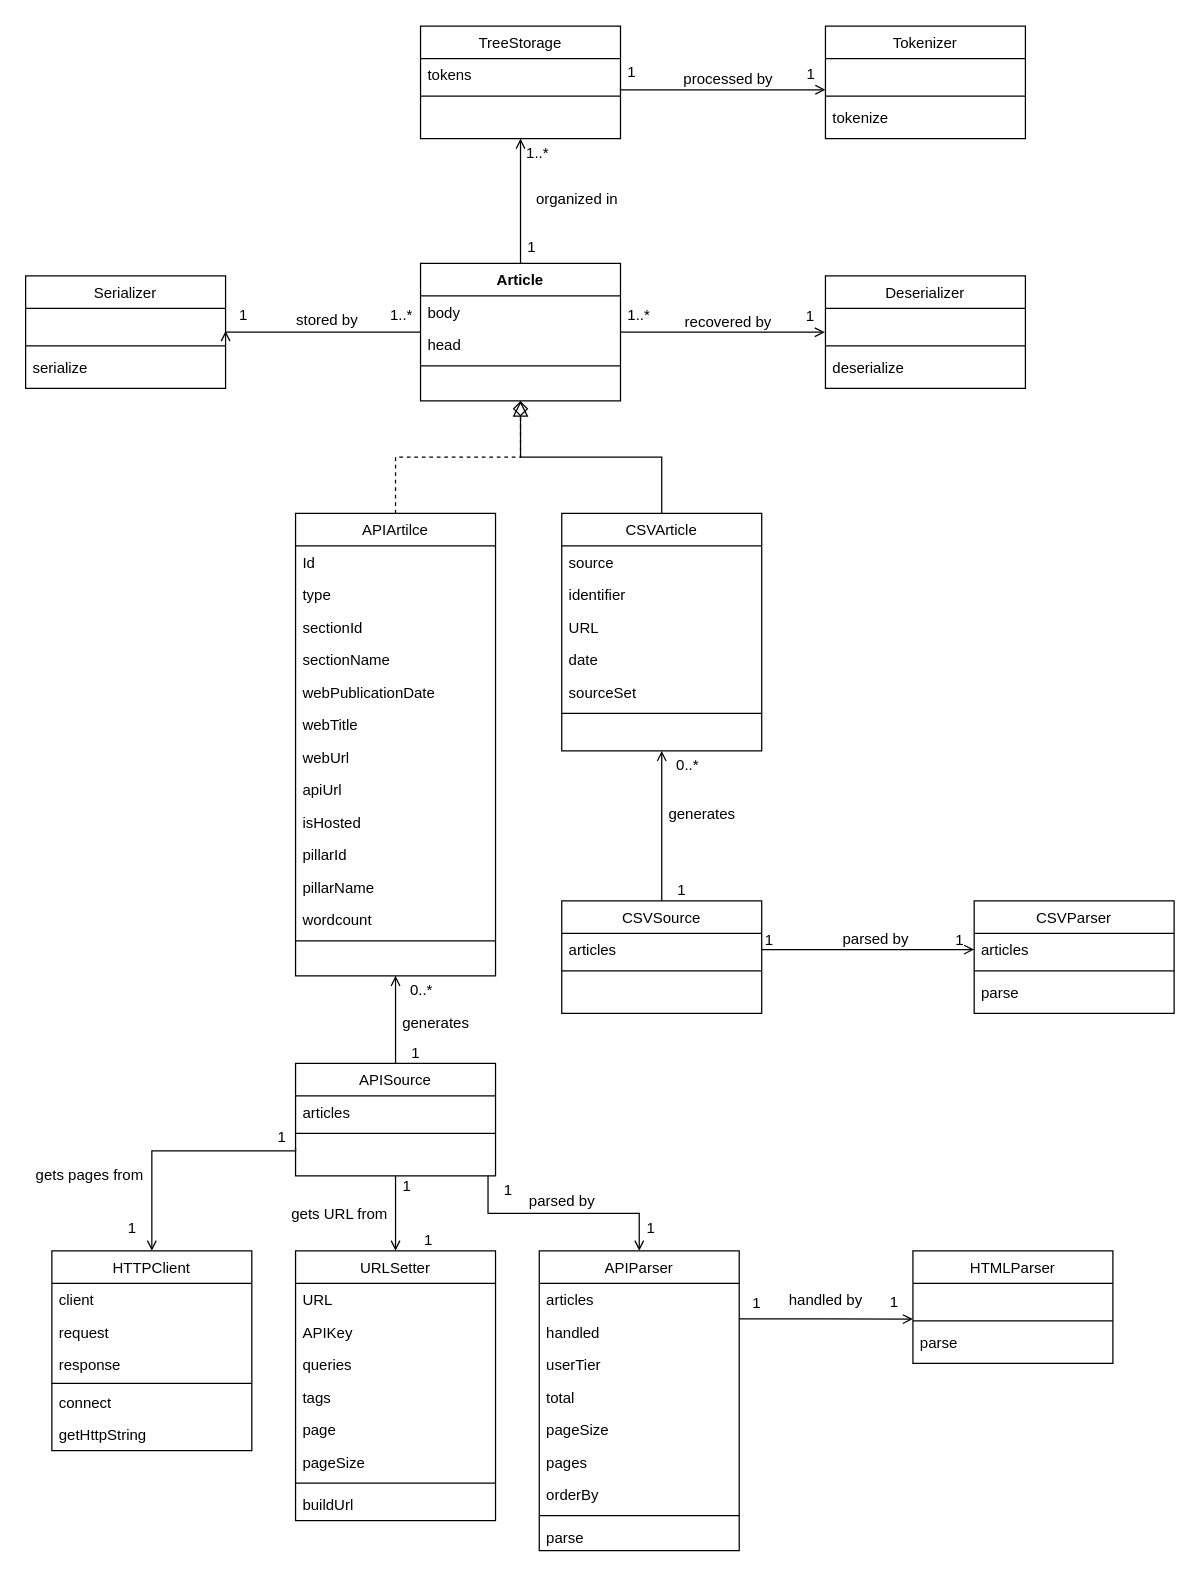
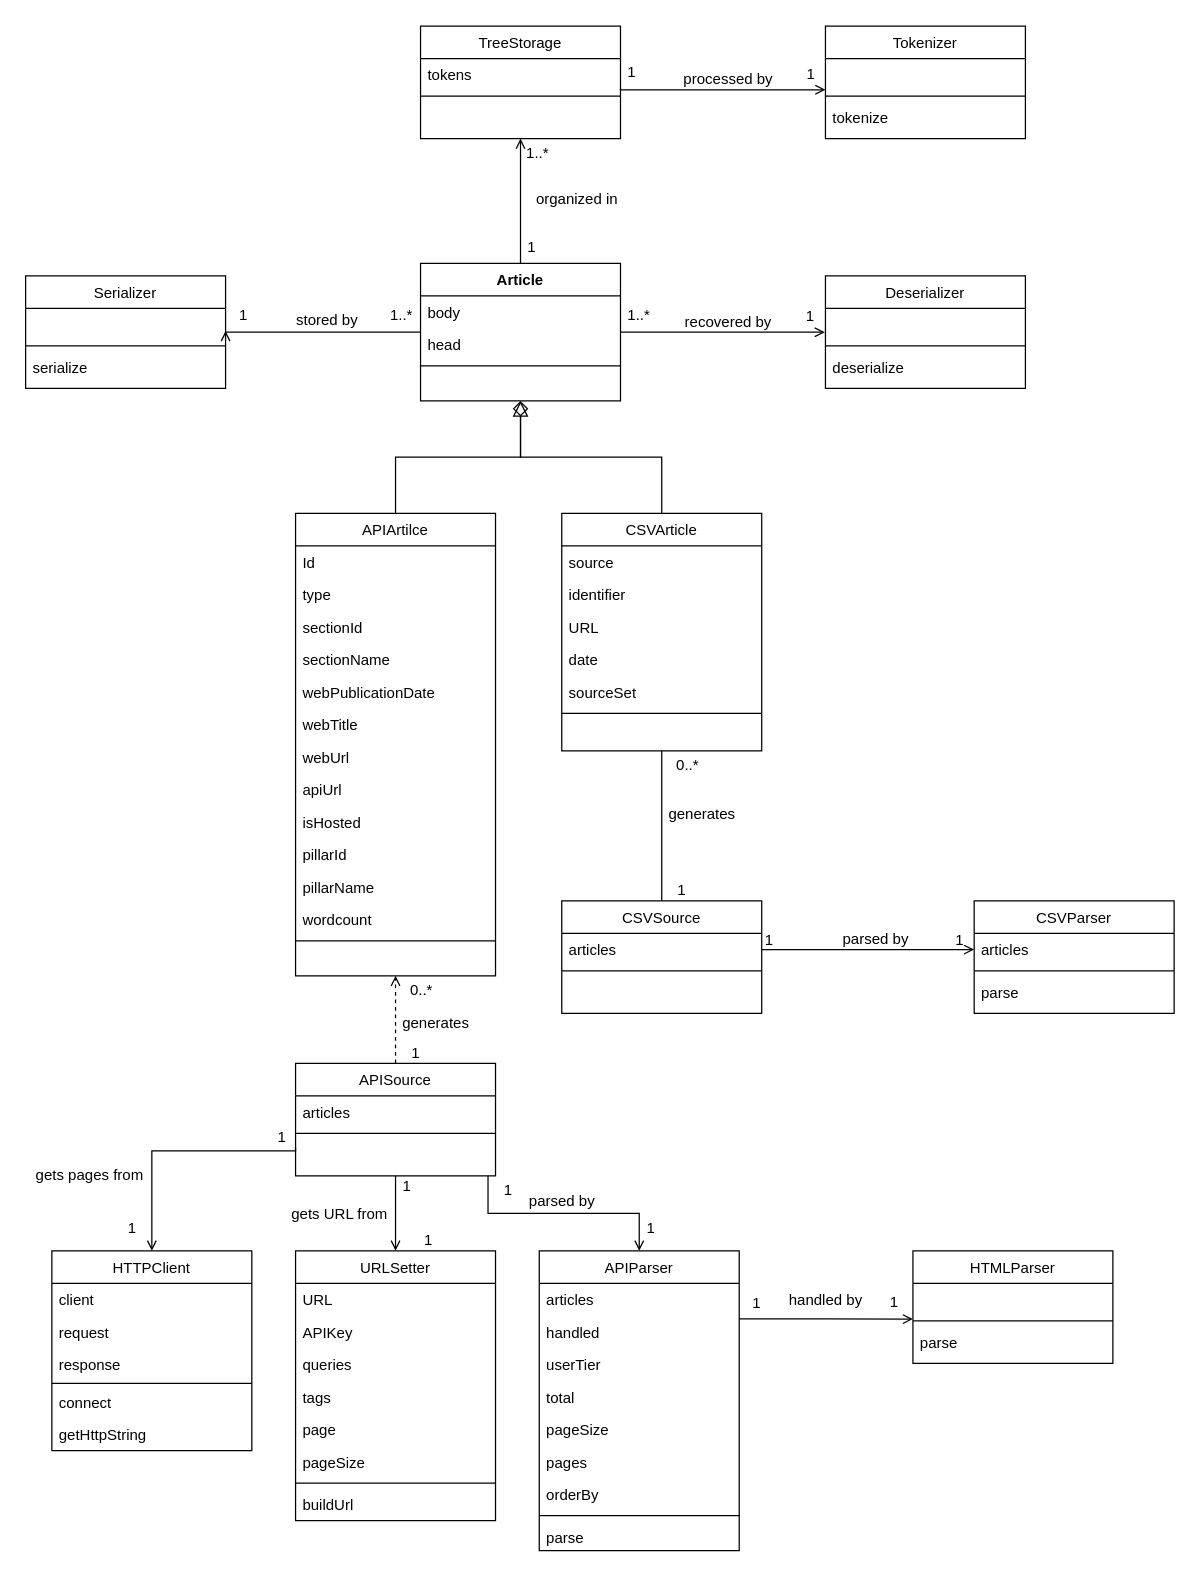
- <mxCell id="6" value="" style="endArrow=block;endSize=10;endFill=0;shadow=0;strokeWidth=1;rounded=0;edgeStyle=elbowEdgeStyle;elbow=vertical;exitX=0.5;exitY=0;exitDx=0;exitDy=0;dashed=1;" parent="1" source="23" target="2" edge="1"><mxGeometry width="160" relative="1" as="geometry"><mxPoint x="316" y="450" as="sourcePoint" /><mxPoint x="316" y="303" as="targetPoint" /></mxGeometry></mxCell>
+ <mxCell id="6" value="" style="endArrow=block;endSize=10;endFill=0;shadow=0;strokeWidth=1;rounded=0;edgeStyle=elbowEdgeStyle;elbow=vertical;exitX=0.5;exitY=0;exitDx=0;exitDy=0;" parent="1" source="23" target="2" edge="1"><mxGeometry width="160" relative="1" as="geometry"><mxPoint x="316" y="450" as="sourcePoint" /><mxPoint x="316" y="303" as="targetPoint" /></mxGeometry></mxCell>
- <mxCell id="74" value="" style="endArrow=open;shadow=0;strokeWidth=1;rounded=0;endFill=1;edgeStyle=elbowEdgeStyle;elbow=vertical;entryX=0.5;entryY=1;entryDx=0;entryDy=0;exitX=0.5;exitY=0;exitDx=0;exitDy=0;" edge="1" parent="1" source="12" target="37"><mxGeometry x="0.5" y="41" relative="1" as="geometry"><mxPoint x="460" y="580" as="sourcePoint" /><mxPoint x="720" y="590" as="targetPoint" /><mxPoint x="-40" y="32" as="offset" /></mxGeometry></mxCell>
+ <mxCell id="74" value="" style="endArrow=none;shadow=0;strokeWidth=1;rounded=0;endFill=1;edgeStyle=elbowEdgeStyle;elbow=vertical;entryX=0.5;entryY=1;entryDx=0;entryDy=0;exitX=0.5;exitY=0;exitDx=0;exitDy=0;" edge="1" parent="1" source="12" target="37"><mxGeometry x="0.5" y="41" relative="1" as="geometry"><mxPoint x="460" y="580" as="sourcePoint" /><mxPoint x="720" y="590" as="targetPoint" /><mxPoint x="-40" y="32" as="offset" /></mxGeometry></mxCell>
- <mxCell id="78" value="" style="endArrow=open;shadow=0;strokeWidth=1;rounded=0;endFill=1;edgeStyle=elbowEdgeStyle;elbow=vertical;exitX=0.5;exitY=0;exitDx=0;exitDy=0;entryX=0.5;entryY=1;entryDx=0;entryDy=0;" edge="1" parent="1" source="44" target="23"><mxGeometry x="0.5" y="41" relative="1" as="geometry"><mxPoint x="310" y="620" as="sourcePoint" /><mxPoint x="310" y="540" as="targetPoint" /><mxPoint x="-40" y="32" as="offset" /></mxGeometry></mxCell>
+ <mxCell id="78" value="" style="endArrow=open;shadow=0;strokeWidth=1;rounded=0;endFill=1;edgeStyle=elbowEdgeStyle;elbow=vertical;exitX=0.5;exitY=0;exitDx=0;exitDy=0;entryX=0.5;entryY=1;entryDx=0;entryDy=0;dashed=1;" edge="1" parent="1" source="44" target="23"><mxGeometry x="0.5" y="41" relative="1" as="geometry"><mxPoint x="310" y="620" as="sourcePoint" /><mxPoint x="310" y="540" as="targetPoint" /><mxPoint x="-40" y="32" as="offset" /></mxGeometry></mxCell>
